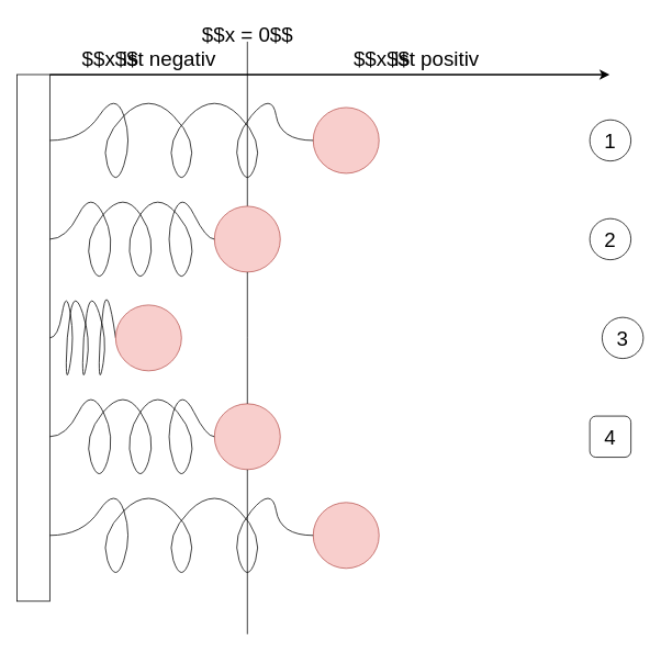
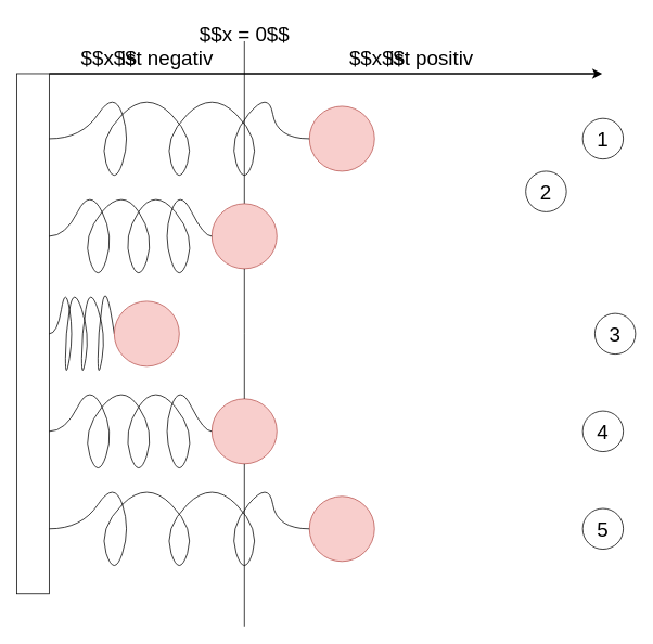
- <mxCell id="11" value="&lt;font style=&quot;font-size: 25px&quot;&gt;2&lt;/font&gt;" style="ellipse;whiteSpace=wrap;html=1;aspect=fixed;" vertex="1" parent="1"><mxGeometry x="716" y="265" width="50" height="50" as="geometry" /></mxCell>
+ <mxCell id="11" value="&lt;font style=&quot;font-size: 25px&quot;&gt;2&lt;/font&gt;" style="ellipse;whiteSpace=wrap;html=1;aspect=fixed;" vertex="1" parent="1"><mxGeometry x="646" y="210" width="50" height="50" as="geometry" /></mxCell>
- <mxCell id="13" value="&lt;font style=&quot;font-size: 25px&quot;&gt;4&lt;/font&gt;" style="whiteSpace=wrap;html=1;aspect=fixed;rounded=1;" vertex="1" parent="1"><mxGeometry x="716" y="505" width="50" height="50" as="geometry" /></mxCell>
+ <mxCell id="13" value="&lt;font style=&quot;font-size: 25px&quot;&gt;4&lt;/font&gt;" style="ellipse;whiteSpace=wrap;html=1;aspect=fixed;" vertex="1" parent="1"><mxGeometry x="716" y="505" width="50" height="50" as="geometry" /></mxCell>
+ <mxCell id="14" value="&lt;font style=&quot;font-size: 25px&quot;&gt;5&lt;/font&gt;" style="ellipse;whiteSpace=wrap;html=1;aspect=fixed;" vertex="1" parent="1"><mxGeometry x="716" y="625" width="50" height="50" as="geometry" /></mxCell>
